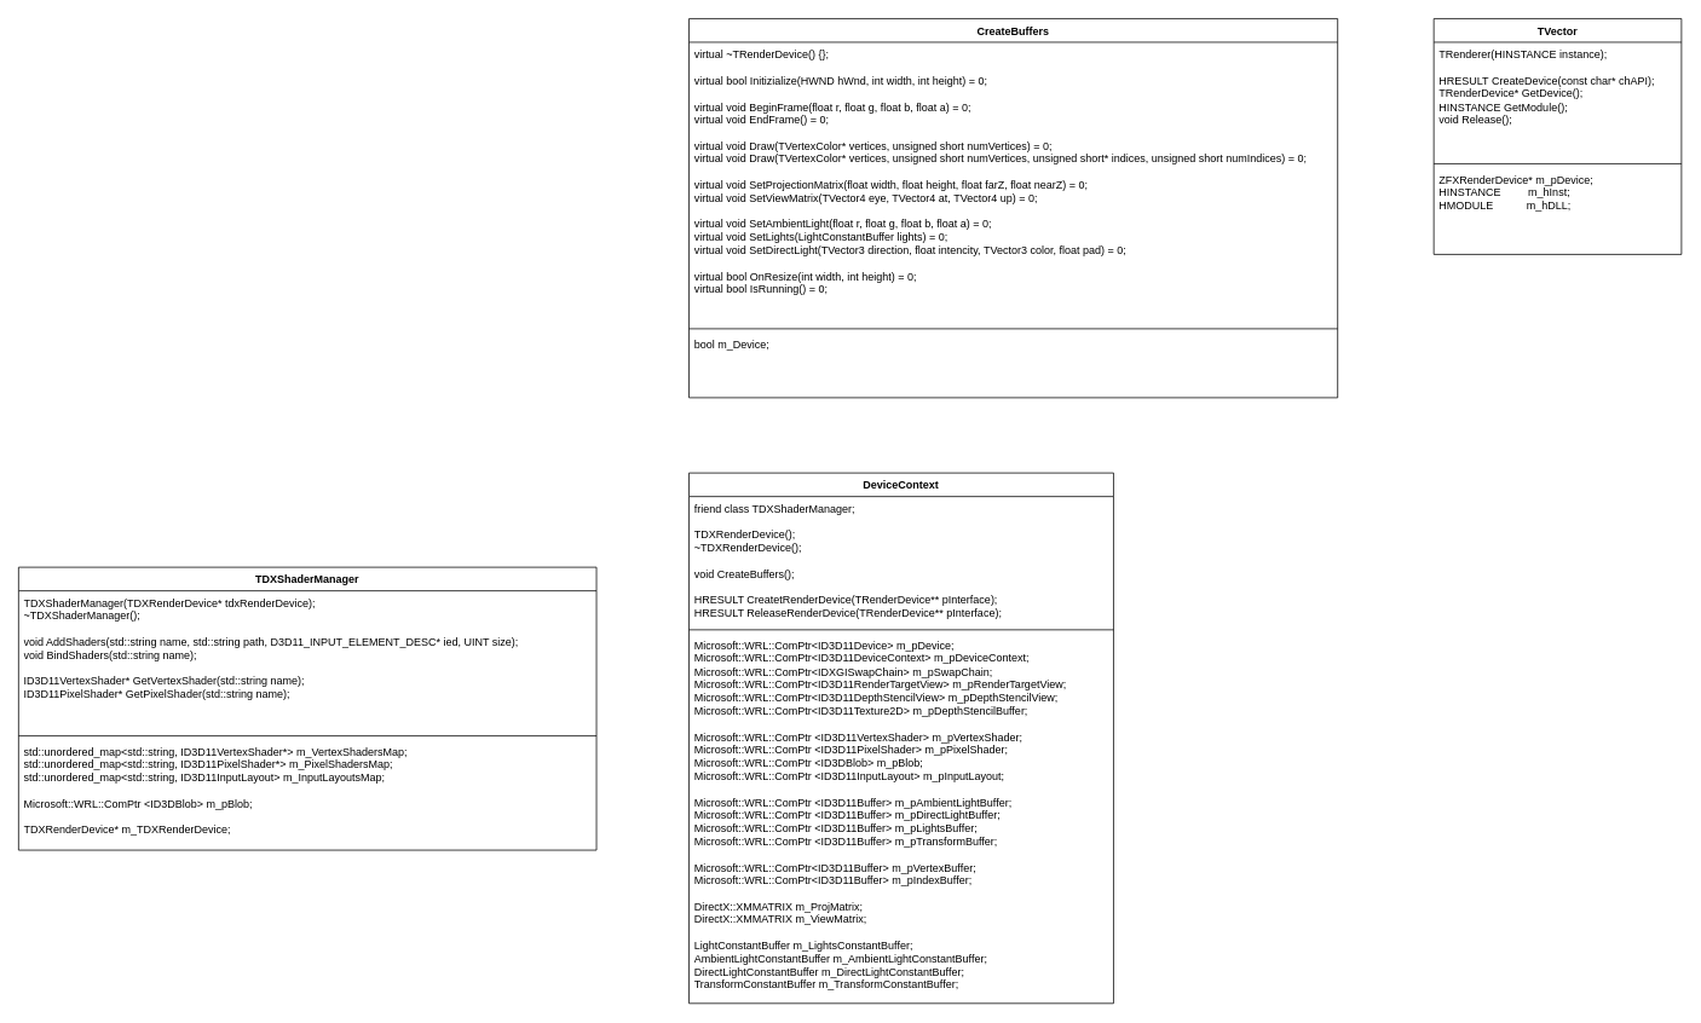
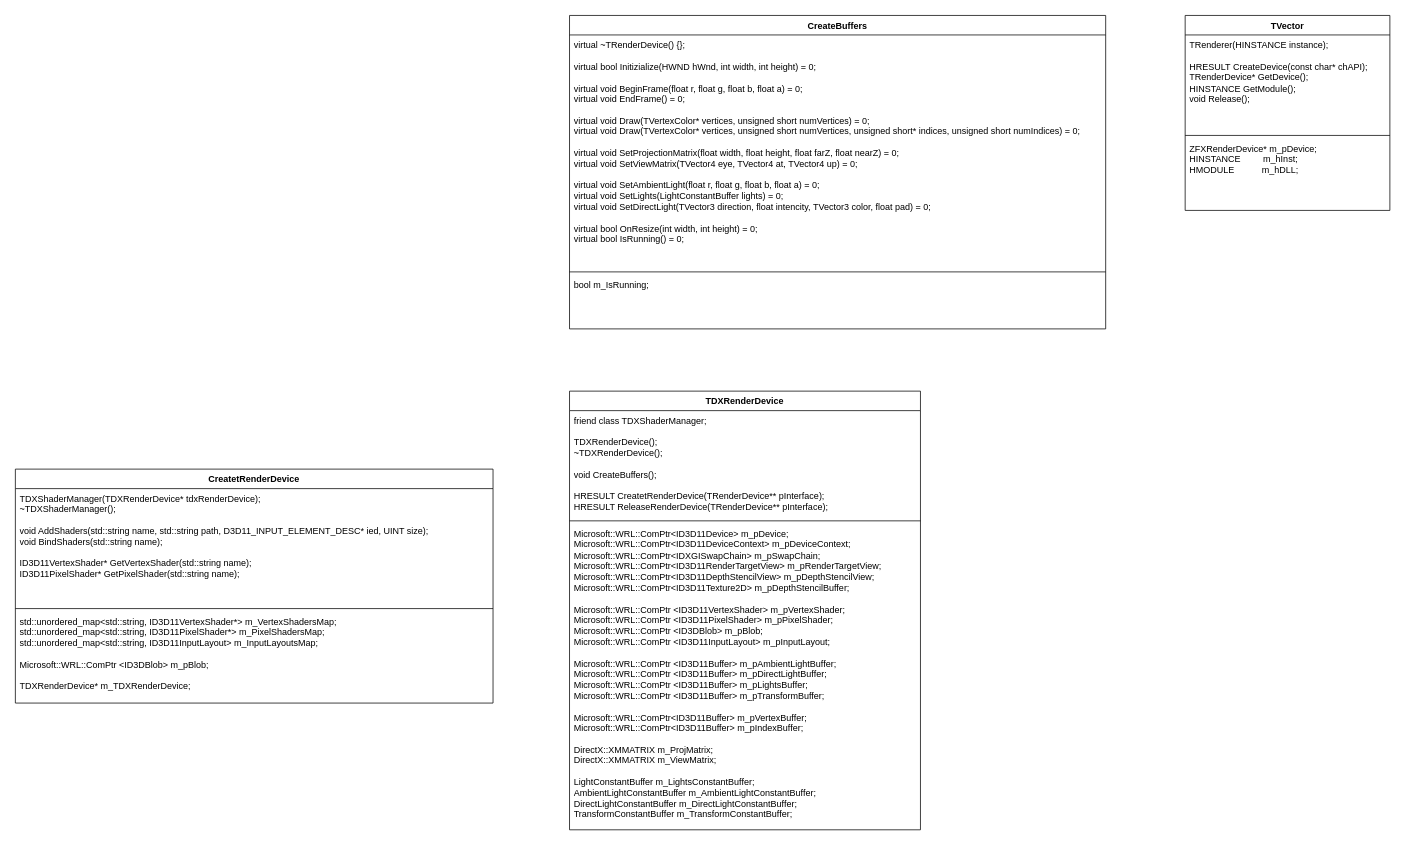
- <mxCell id="5" value="&lt;div&gt;bool m_Device;&lt;br&gt;&lt;/div&gt;" style="text;strokeColor=none;fillColor=none;align=left;verticalAlign=top;spacingLeft=4;spacingRight=4;overflow=hidden;rotatable=0;points=[[0,0.5],[1,0.5]];portConstraint=eastwest;whiteSpace=wrap;html=1;" parent="2" vertex="1"><mxGeometry y="346" width="715" height="72" as="geometry" /></mxCell>
+ <mxCell id="5" value="&lt;div&gt;bool m_IsRunning;&lt;br&gt;&lt;/div&gt;" style="text;strokeColor=none;fillColor=none;align=left;verticalAlign=top;spacingLeft=4;spacingRight=4;overflow=hidden;rotatable=0;points=[[0,0.5],[1,0.5]];portConstraint=eastwest;whiteSpace=wrap;html=1;" parent="2" vertex="1"><mxGeometry y="346" width="715" height="72" as="geometry" /></mxCell>
- <mxCell id="6" value="DeviceContext" style="swimlane;fontStyle=1;align=center;verticalAlign=top;childLayout=stackLayout;horizontal=1;startSize=26;horizontalStack=0;resizeParent=1;resizeParentMax=0;resizeLast=0;collapsible=1;marginBottom=0;whiteSpace=wrap;html=1;" parent="1" vertex="1"><mxGeometry x="759" y="521" width="468" height="585" as="geometry" /></mxCell>
+ <mxCell id="6" value="TDXRenderDevice" style="swimlane;fontStyle=1;align=center;verticalAlign=top;childLayout=stackLayout;horizontal=1;startSize=26;horizontalStack=0;resizeParent=1;resizeParentMax=0;resizeLast=0;collapsible=1;marginBottom=0;whiteSpace=wrap;html=1;" parent="1" vertex="1"><mxGeometry x="759" y="521" width="468" height="585" as="geometry" /></mxCell>
- <mxCell id="14" value="TDXShaderManager" style="swimlane;fontStyle=1;align=center;verticalAlign=top;childLayout=stackLayout;horizontal=1;startSize=26;horizontalStack=0;resizeParent=1;resizeParentMax=0;resizeLast=0;collapsible=1;marginBottom=0;whiteSpace=wrap;html=1;" parent="1" vertex="1"><mxGeometry x="20" y="625" width="637" height="312" as="geometry" /></mxCell>
+ <mxCell id="14" value="CreatetRenderDevice" style="swimlane;fontStyle=1;align=center;verticalAlign=top;childLayout=stackLayout;horizontal=1;startSize=26;horizontalStack=0;resizeParent=1;resizeParentMax=0;resizeLast=0;collapsible=1;marginBottom=0;whiteSpace=wrap;html=1;" parent="1" vertex="1"><mxGeometry x="20" y="625" width="637" height="312" as="geometry" /></mxCell>
